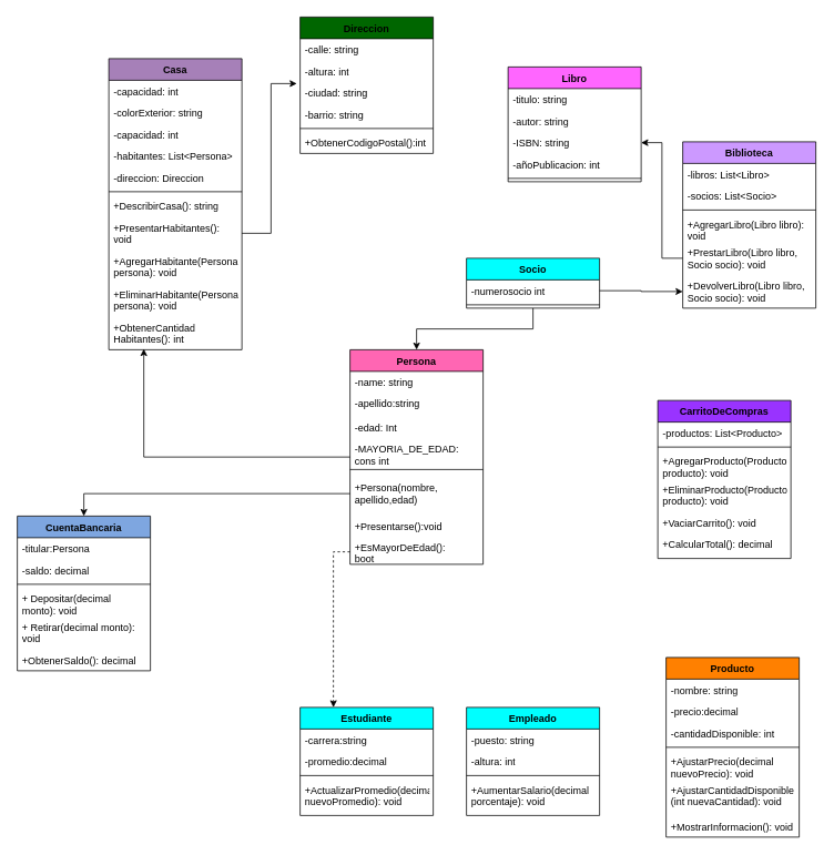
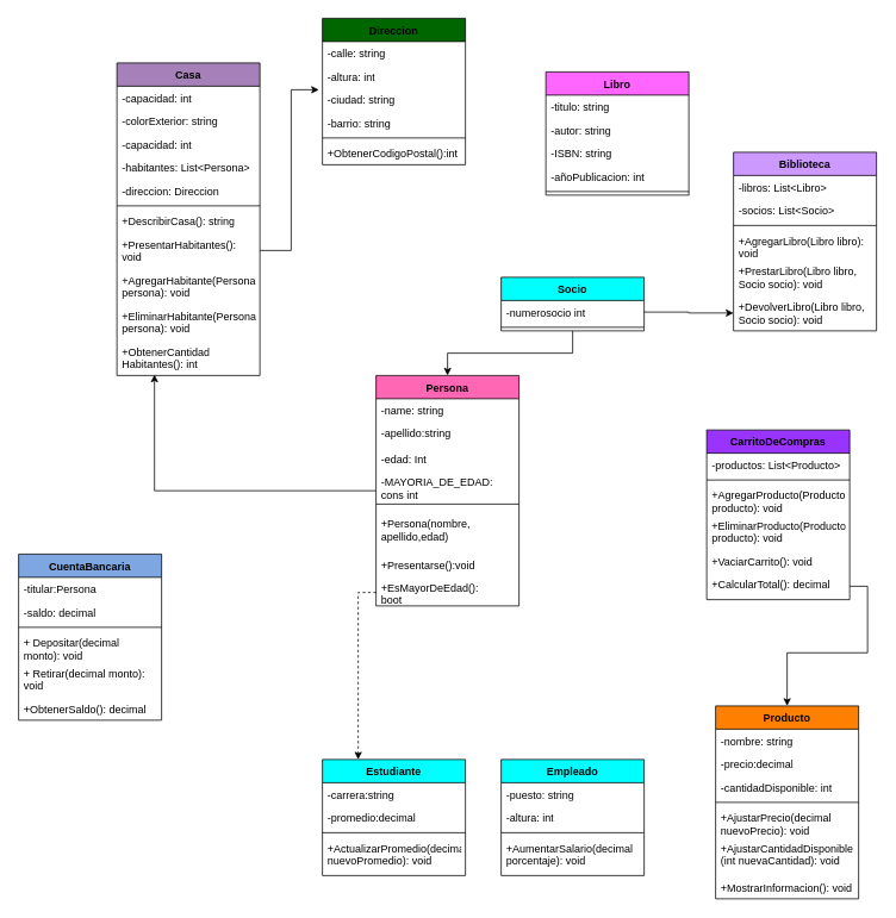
- <mxCell id="79" style="edgeStyle=orthogonalEdgeStyle;rounded=0;orthogonalLoop=1;jettySize=auto;html=1;" edge="1" parent="1" source="73" target="65"><mxGeometry relative="1" as="geometry" /></mxCell>
- <mxCell id="78" style="edgeStyle=orthogonalEdgeStyle;rounded=0;orthogonalLoop=1;jettySize=auto;html=1;entryX=0.5;entryY=0;entryDx=0;entryDy=0;" edge="1" parent="1" source="8" target="30"><mxGeometry relative="1" as="geometry" /></mxCell>
+ <mxCell id="80" style="edgeStyle=orthogonalEdgeStyle;rounded=0;orthogonalLoop=1;jettySize=auto;html=1;entryX=0.5;entryY=0;entryDx=0;entryDy=0;" edge="1" parent="1" source="51" target="37"><mxGeometry relative="1" as="geometry" /></mxCell>
